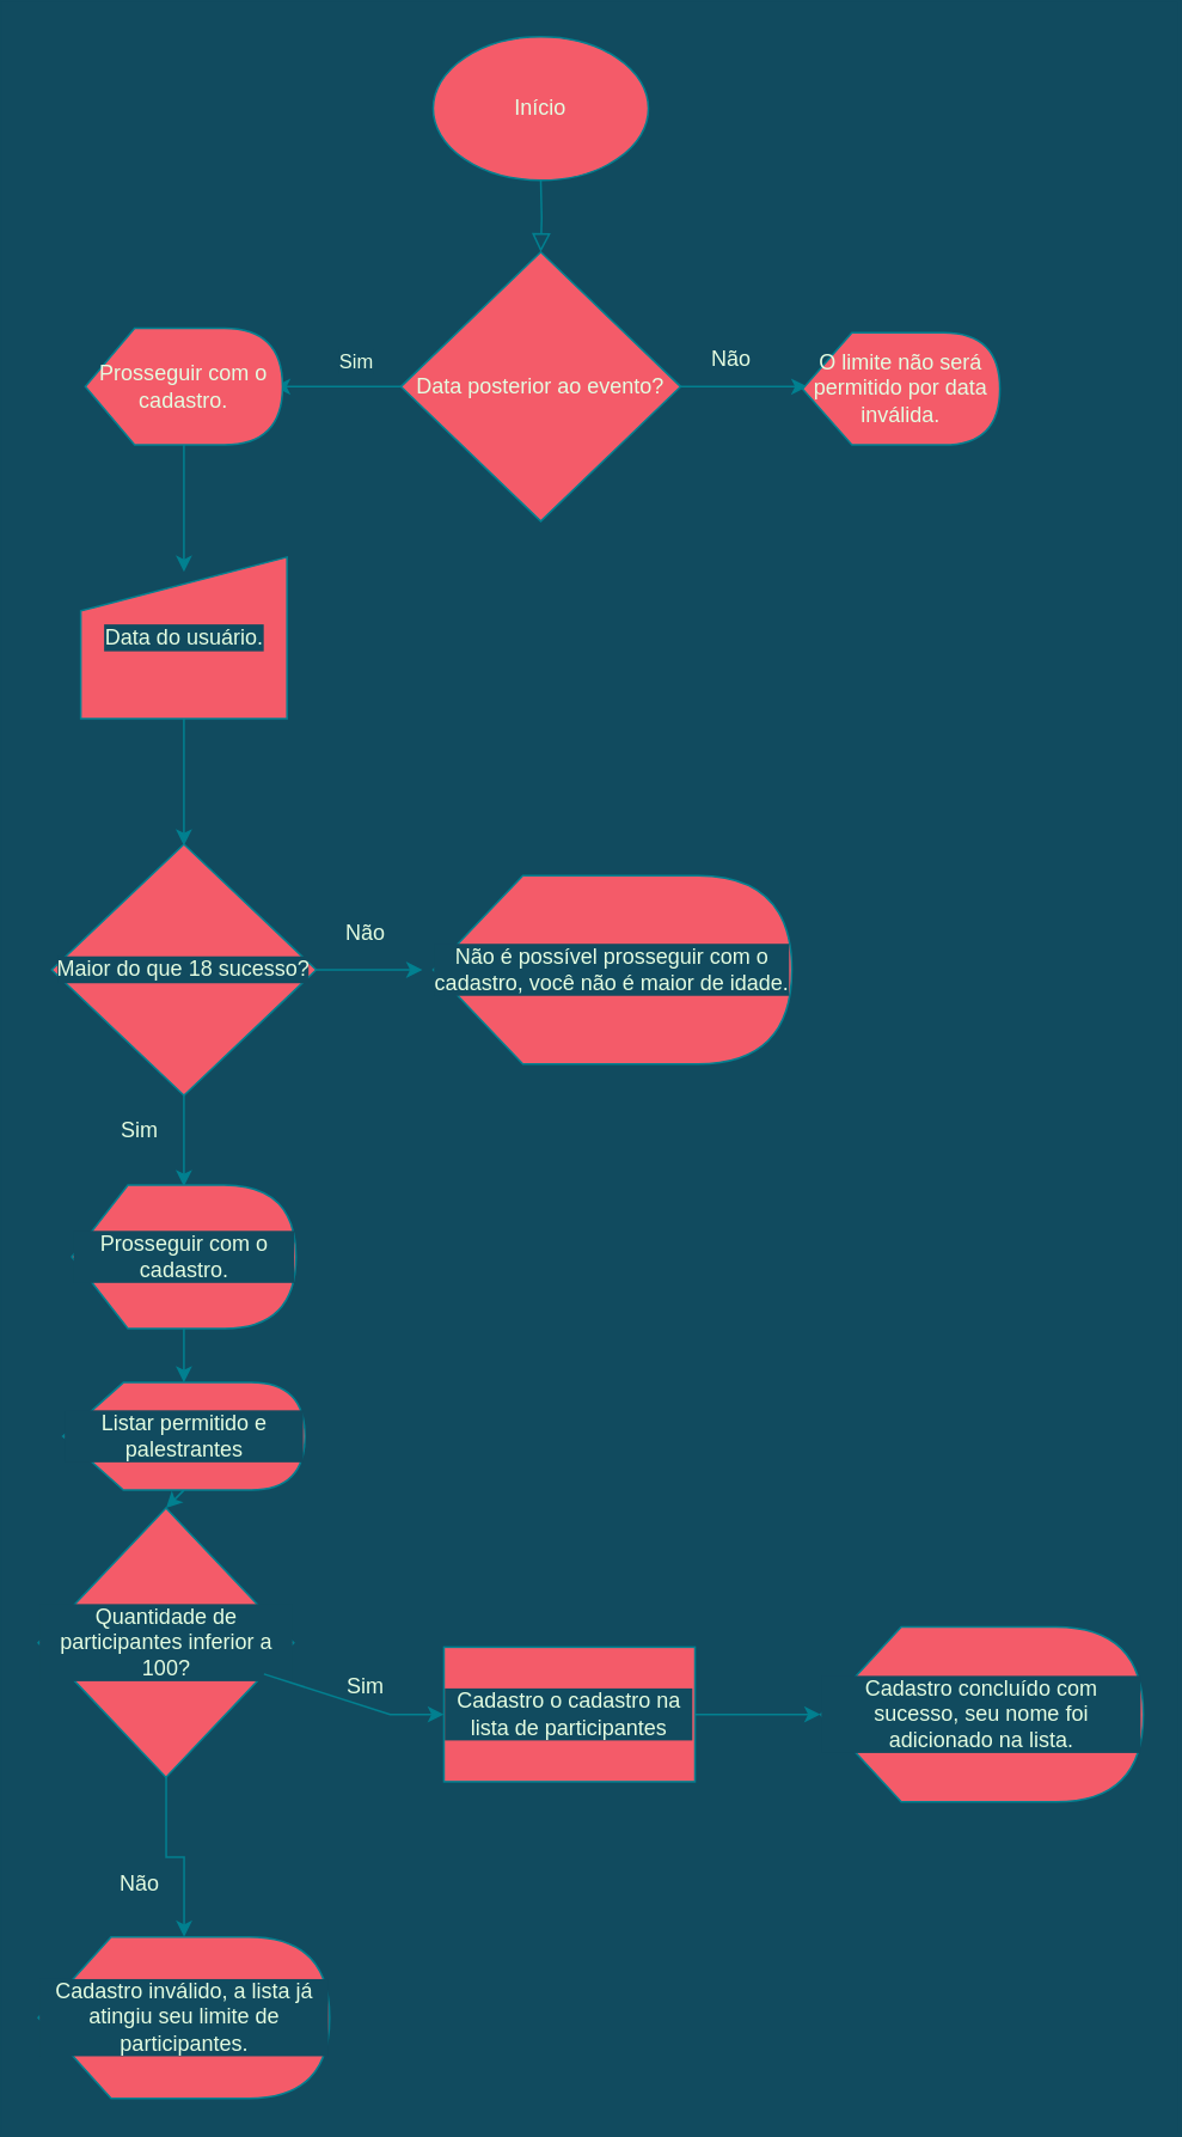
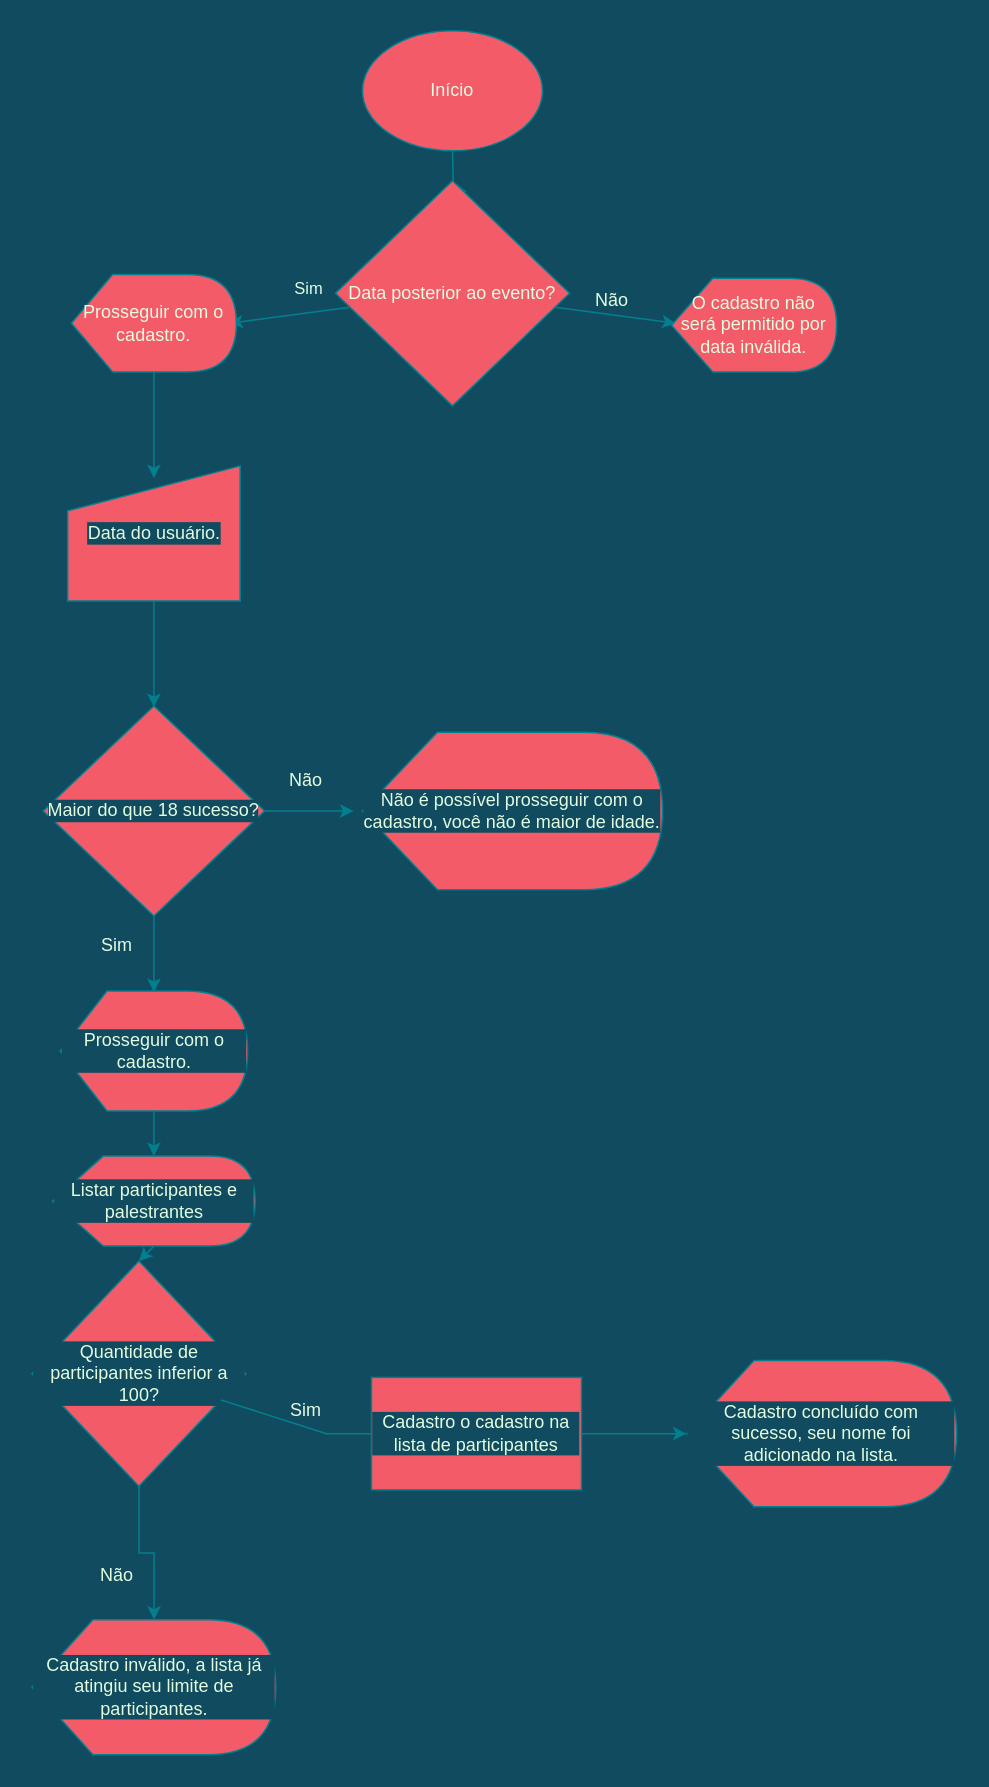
- <mxCell id="4" value="Data posterior ao evento?" style="rhombus;whiteSpace=wrap;html=1;fillColor=#F45B69;strokeColor=#028090;fontColor=#E4FDE1;" vertex="1" parent="1"><mxGeometry x="223" y="140" width="156" height="150" as="geometry" /></mxCell>
+ <mxCell id="4" value="Data posterior ao evento?" style="rhombus;whiteSpace=wrap;html=1;fillColor=#F45B69;strokeColor=#028090;fontColor=#E4FDE1;" vertex="1" parent="1"><mxGeometry x="223" y="120" width="156" height="150" as="geometry" /></mxCell>
- <mxCell id="10" value="O limite não será permitido por data inválida." style="shape=display;whiteSpace=wrap;html=1;fillColor=#F45B69;strokeColor=#028090;fontColor=#E4FDE1;" vertex="1" parent="1"><mxGeometry x="447" y="185" width="110" height="62.5" as="geometry" /></mxCell>
+ <mxCell id="10" value="O cadastro não será permitido por data inválida." style="shape=display;whiteSpace=wrap;html=1;fillColor=#F45B69;strokeColor=#028090;fontColor=#E4FDE1;" vertex="1" parent="1"><mxGeometry x="447" y="185" width="110" height="62.5" as="geometry" /></mxCell>
- <mxCell id="32" value="&lt;span&gt;Listar permitido e palestrantes&lt;/span&gt;" style="shape=display;whiteSpace=wrap;html=1;labelBackgroundColor=#114B5F;fillColor=#F45B69;strokeColor=#028090;fontColor=#E4FDE1;" vertex="1" parent="1"><mxGeometry x="34.5" y="770" width="135" height="60" as="geometry" /></mxCell>
+ <mxCell id="32" value="&lt;span&gt;Listar participantes e palestrantes&lt;/span&gt;" style="shape=display;whiteSpace=wrap;html=1;labelBackgroundColor=#114B5F;fillColor=#F45B69;strokeColor=#028090;fontColor=#E4FDE1;" vertex="1" parent="1"><mxGeometry x="34.5" y="770" width="135" height="60" as="geometry" /></mxCell>
- <mxCell id="24" value="" style="endArrow=classic;html=1;rounded=0;entryX=0;entryY=0.5;entryDx=0;entryDy=0;labelBackgroundColor=#114B5F;strokeColor=#028090;fontColor=#E4FDE1;" edge="1" parent="1" source="23" target="28"><mxGeometry width="50" height="50" relative="1" as="geometry"><mxPoint x="177" y="915" as="sourcePoint" /><mxPoint x="247.711" y="865" as="targetPoint" /><Array as="points"><mxPoint x="217" y="955" /></Array></mxGeometry></mxCell>
+ <mxCell id="24" value="" style="endArrow=none;html=1;rounded=0;entryX=0;entryY=0.5;entryDx=0;entryDy=0;labelBackgroundColor=#114B5F;strokeColor=#028090;fontColor=#E4FDE1;" edge="1" parent="1" source="23" target="28"><mxGeometry width="50" height="50" relative="1" as="geometry"><mxPoint x="177" y="915" as="sourcePoint" /><mxPoint x="247.711" y="865" as="targetPoint" /><Array as="points"><mxPoint x="217" y="955" /></Array></mxGeometry></mxCell>
